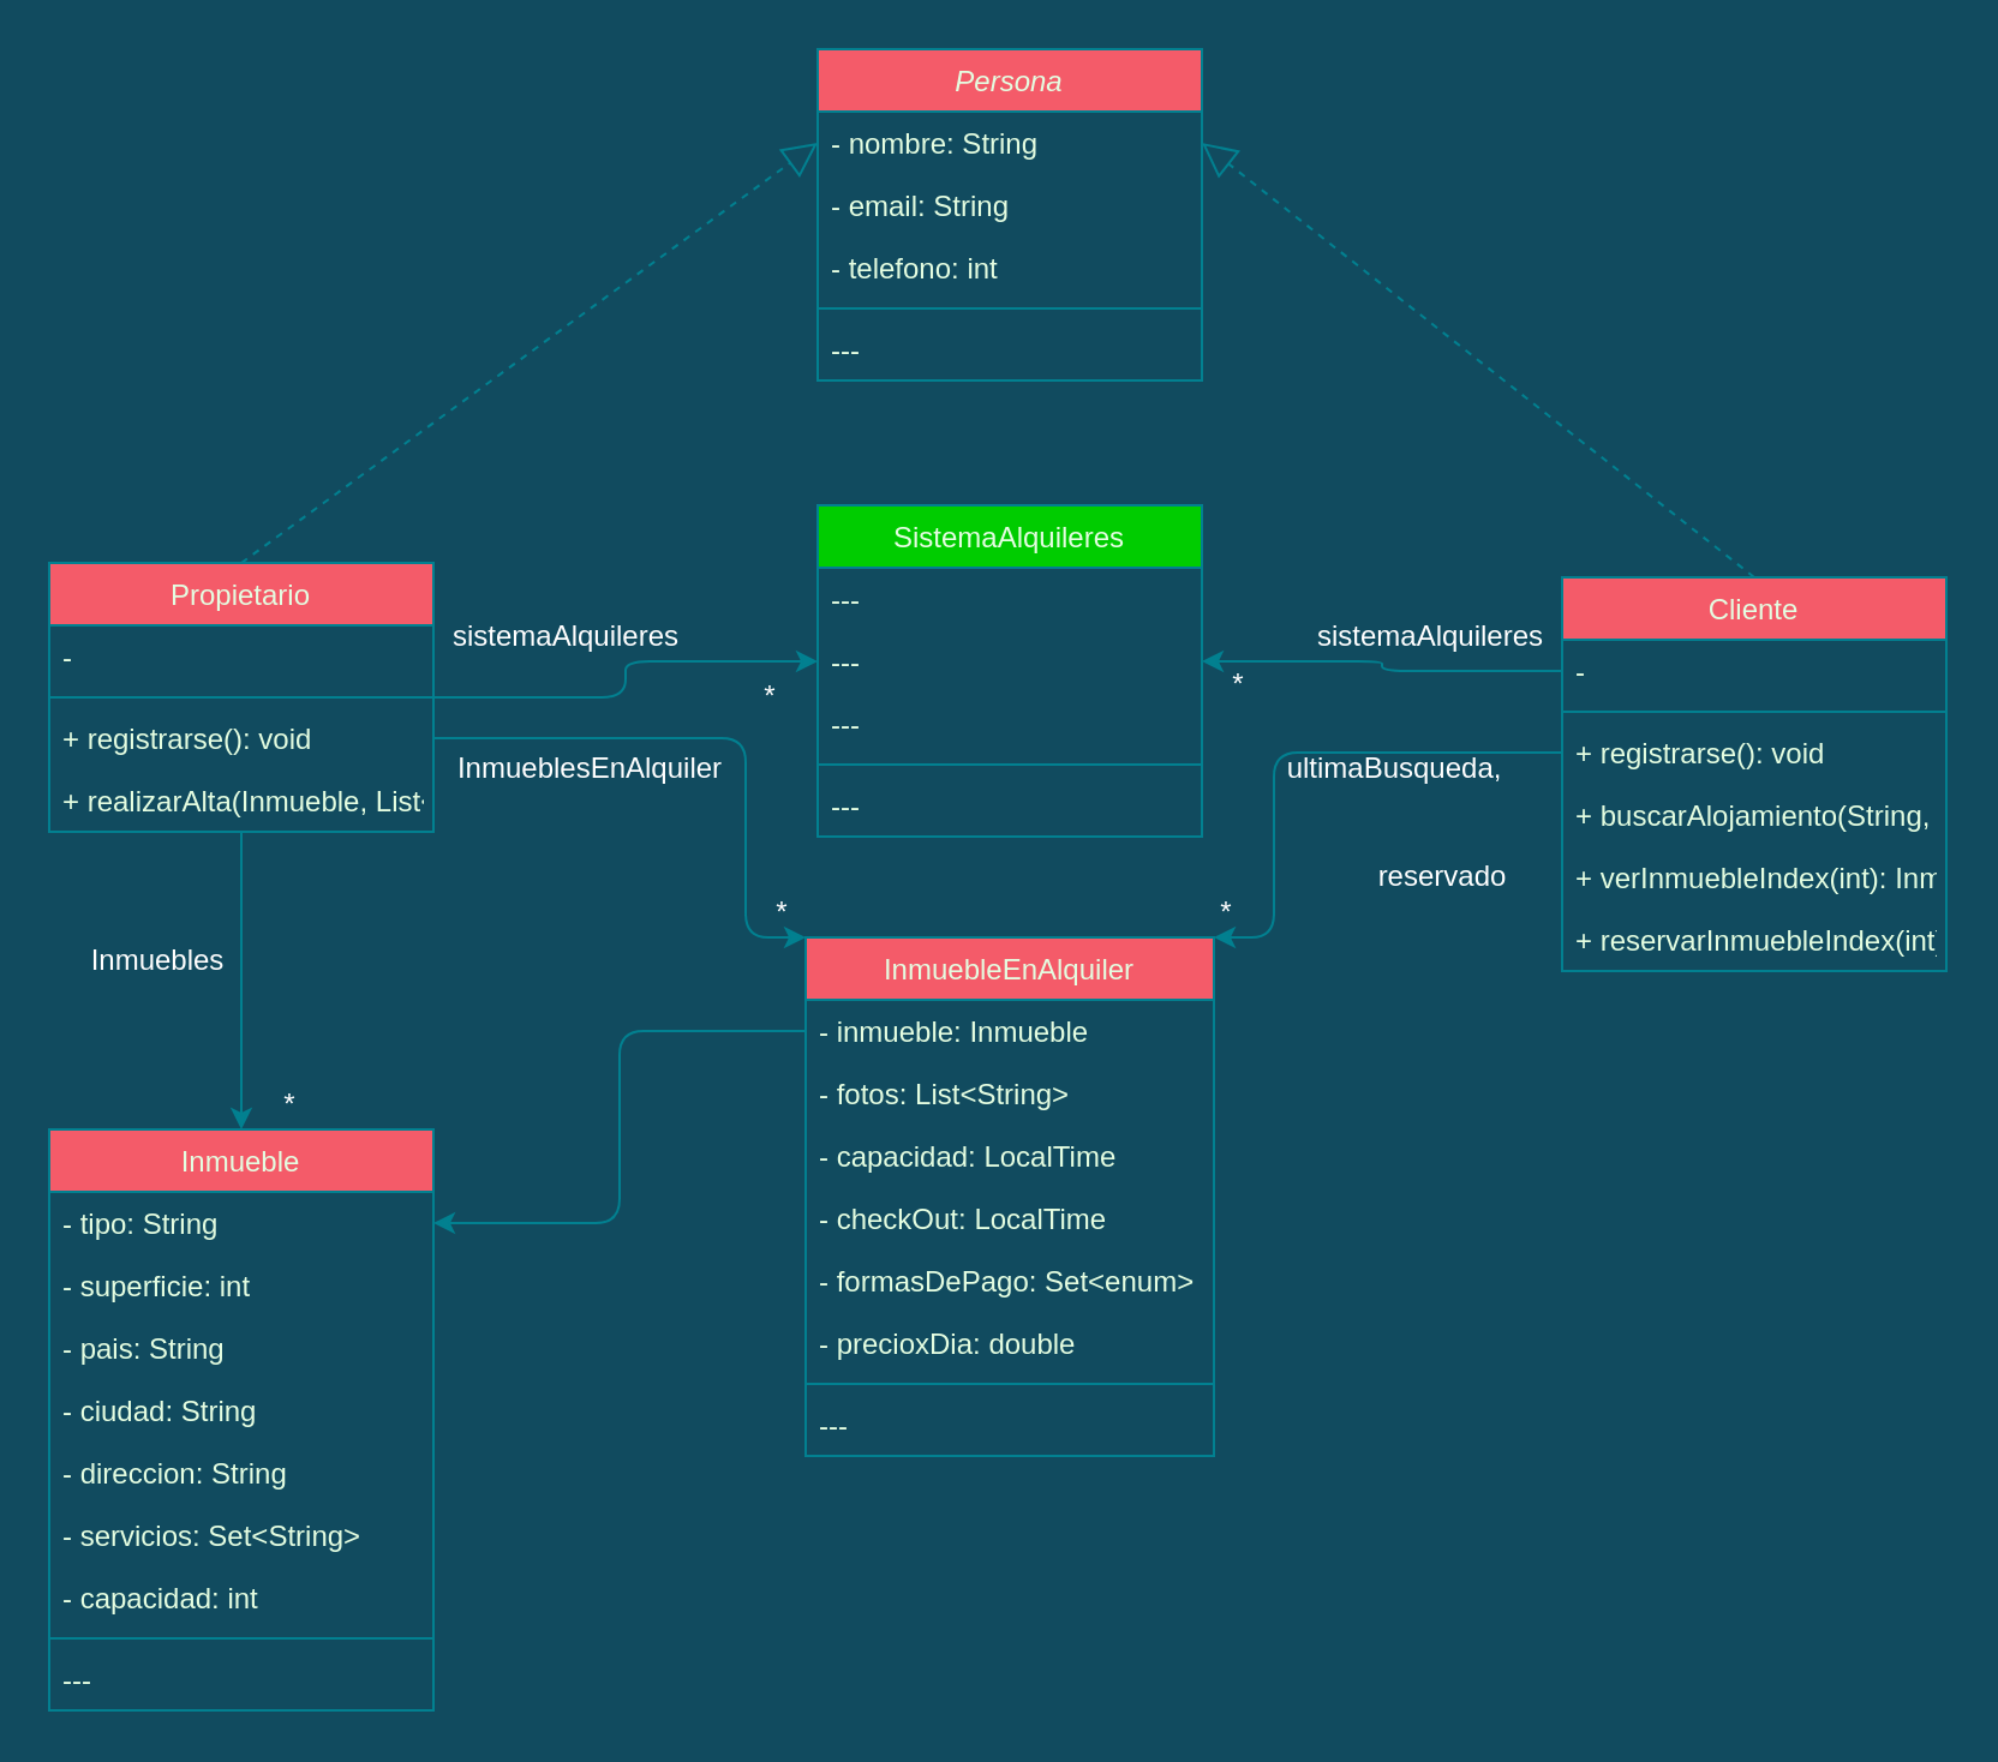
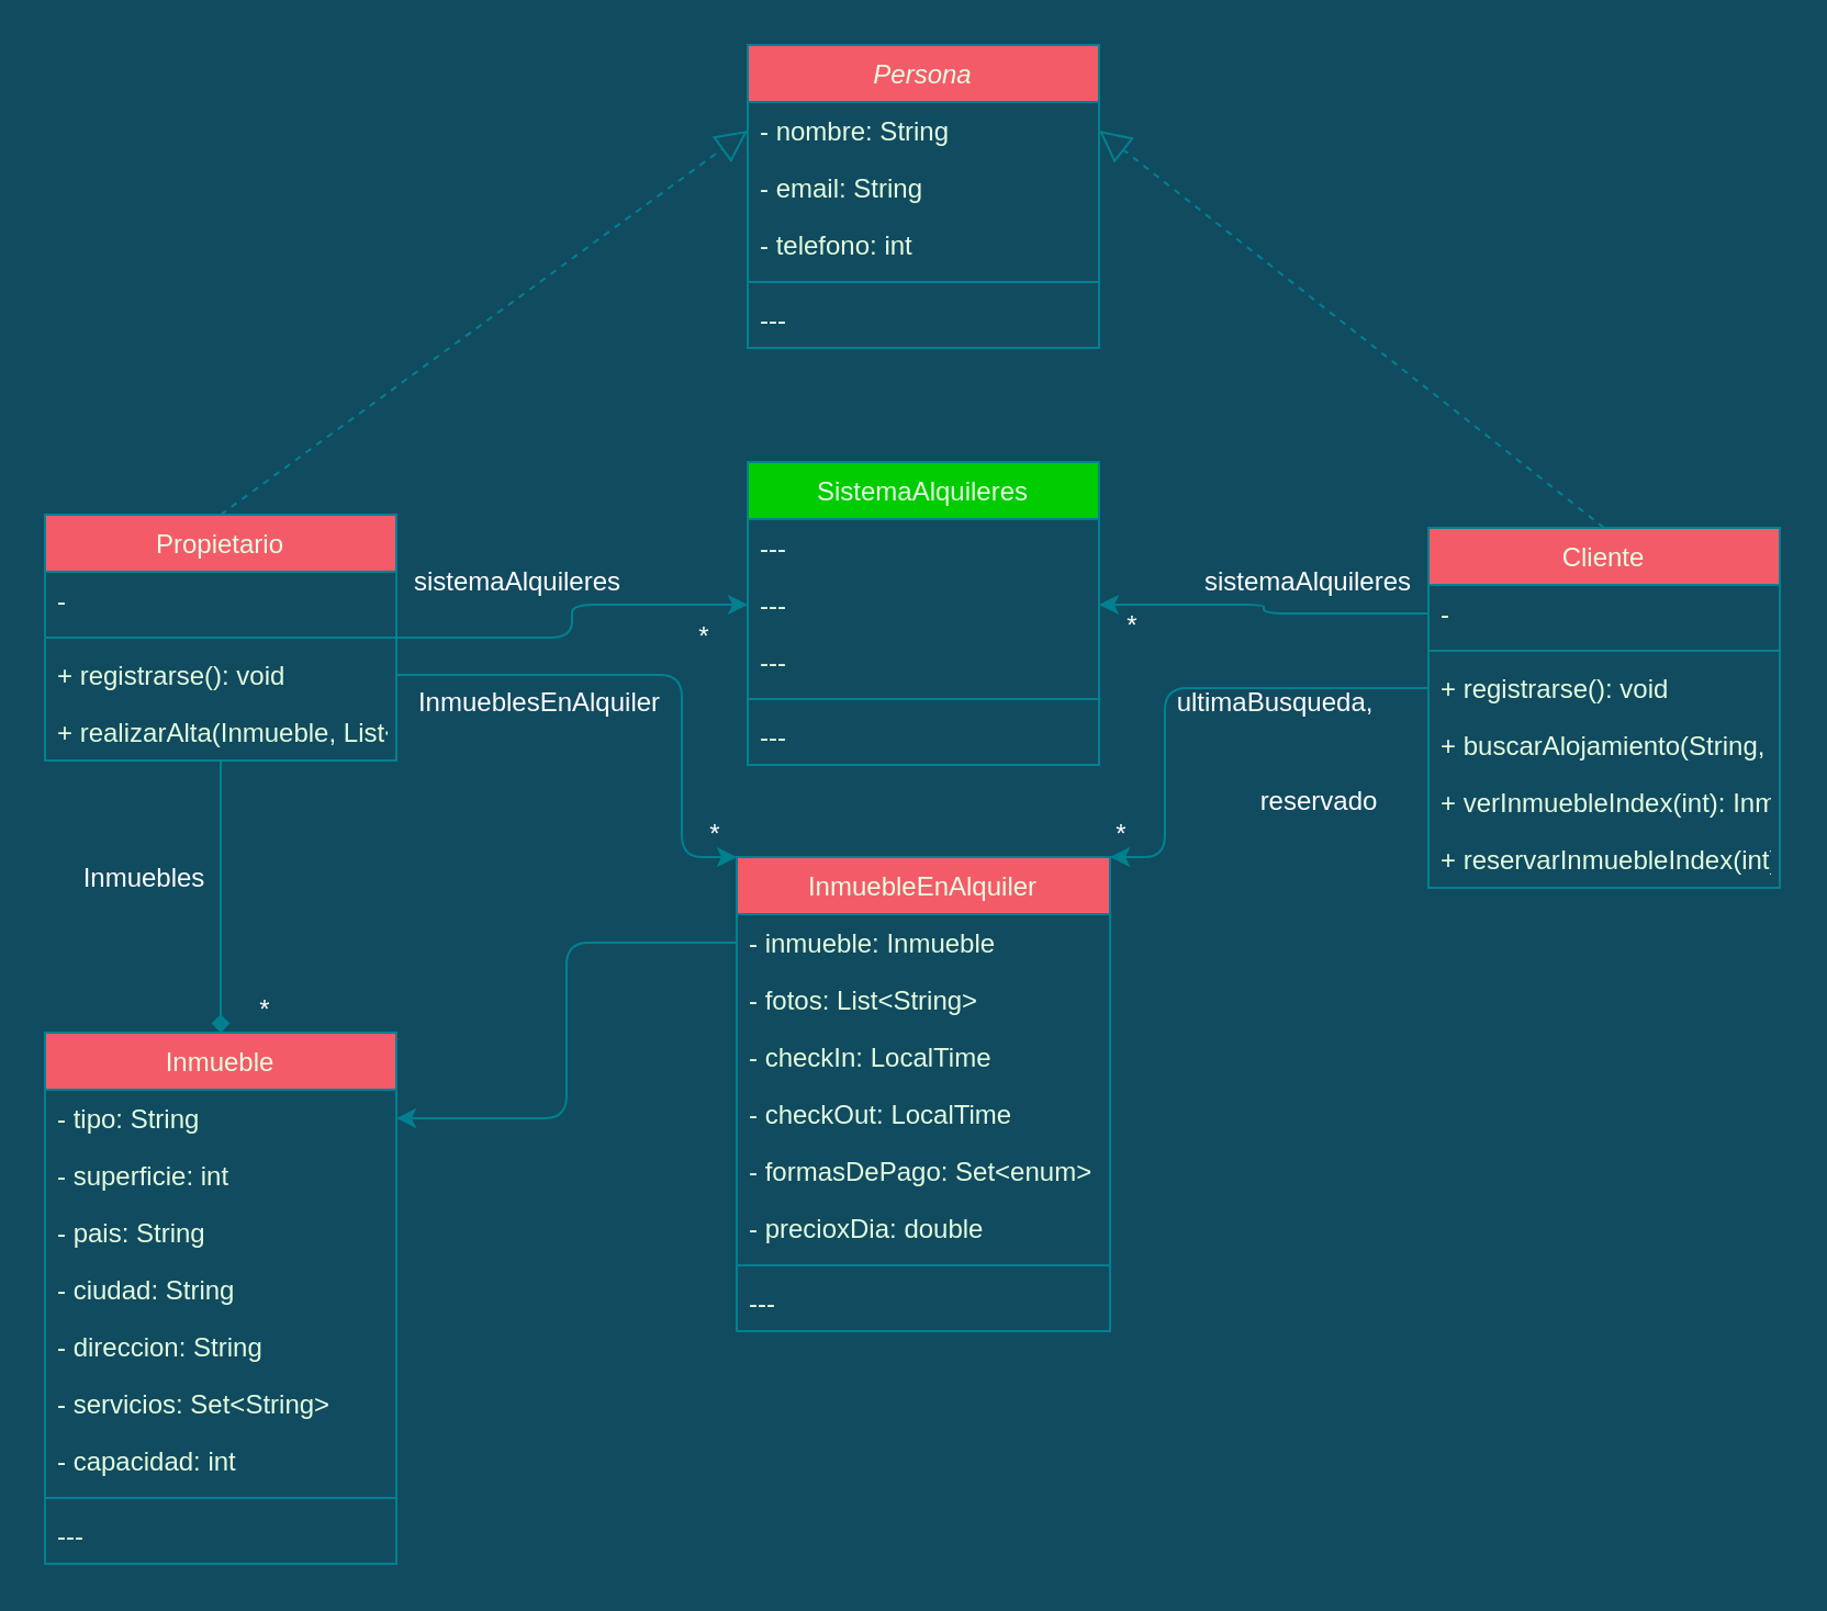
- <mxCell id="3" style="edgeStyle=orthogonalEdgeStyle;curved=0;rounded=1;sketch=0;orthogonalLoop=1;jettySize=auto;html=1;entryX=0.5;entryY=0;entryDx=0;entryDy=0;fontColor=#E4FDE1;strokeColor=#028090;fillColor=#F45B69;" parent="1" source="4" target="31" edge="1"><mxGeometry relative="1" as="geometry" /></mxCell>
+ <mxCell id="3" style="edgeStyle=orthogonalEdgeStyle;curved=0;rounded=1;sketch=0;orthogonalLoop=1;jettySize=auto;html=1;entryX=0.5;entryY=0;entryDx=0;entryDy=0;fontColor=#E4FDE1;strokeColor=#028090;fillColor=#F45B69;endArrow=diamond;" parent="1" source="4" target="31" edge="1"><mxGeometry relative="1" as="geometry" /></mxCell>
- <mxCell id="44" value="- capacidad: LocalTime" style="text;align=left;verticalAlign=top;spacingLeft=4;spacingRight=4;overflow=hidden;rotatable=0;points=[[0,0.5],[1,0.5]];portConstraint=eastwest;rounded=0;shadow=0;html=0;fontColor=#E4FDE1;" parent="41" vertex="1"><mxGeometry y="78" width="170" height="26" as="geometry" /></mxCell>
+ <mxCell id="44" value="- checkIn: LocalTime" style="text;align=left;verticalAlign=top;spacingLeft=4;spacingRight=4;overflow=hidden;rotatable=0;points=[[0,0.5],[1,0.5]];portConstraint=eastwest;rounded=0;shadow=0;html=0;fontColor=#E4FDE1;" parent="41" vertex="1"><mxGeometry y="78" width="170" height="26" as="geometry" /></mxCell>
